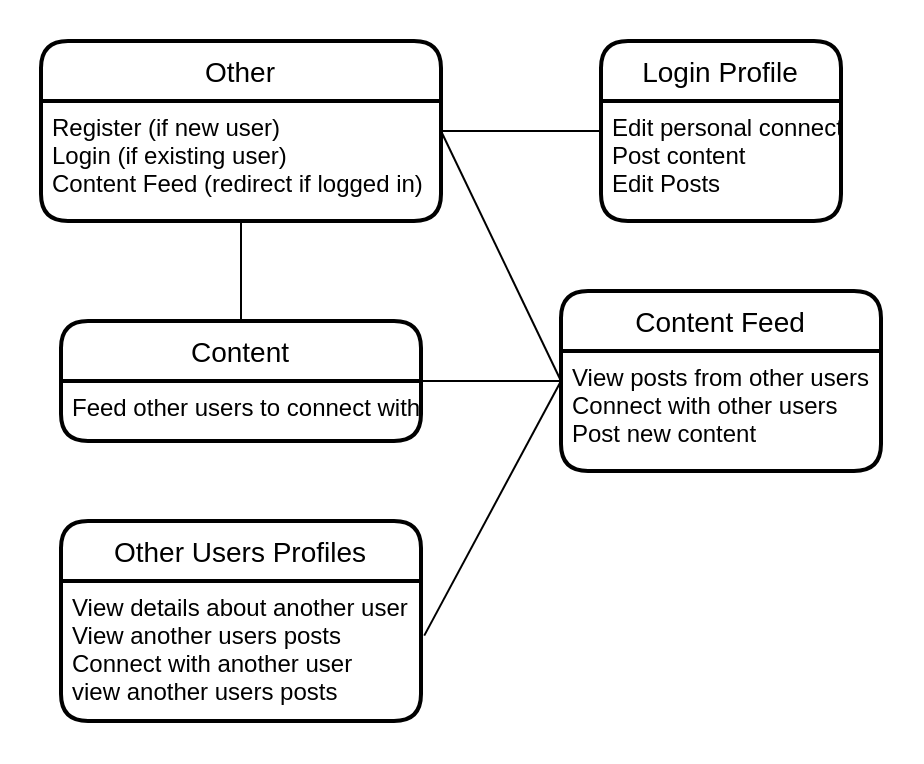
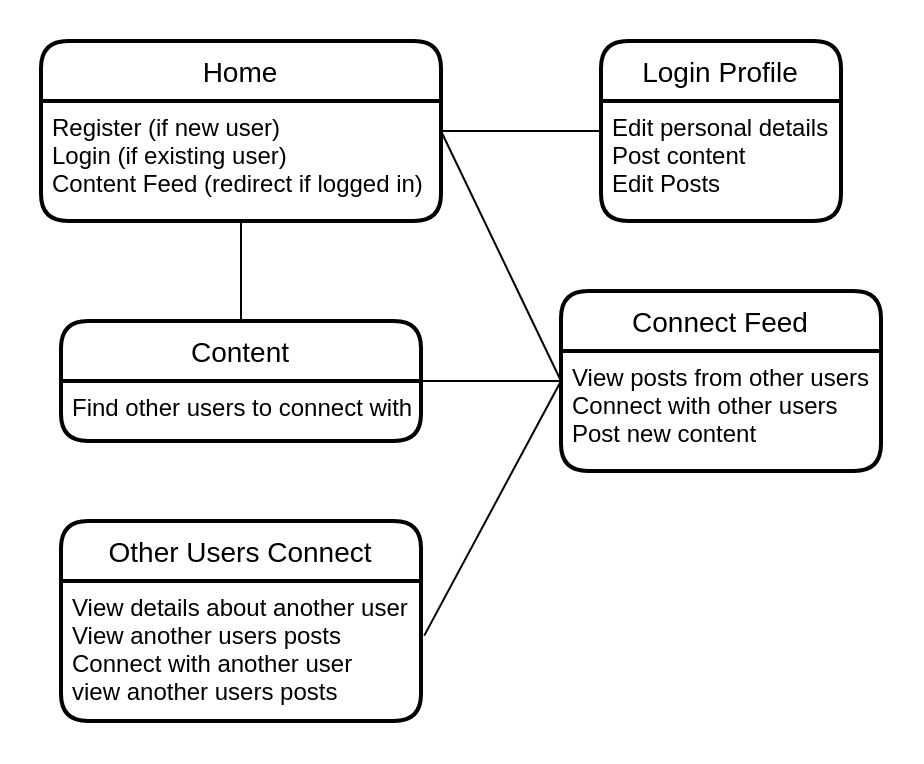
- <mxCell id="4" value="Other" style="swimlane;childLayout=stackLayout;horizontal=1;startSize=30;horizontalStack=0;rounded=1;fontSize=14;fontStyle=0;strokeWidth=2;resizeParent=0;resizeLast=1;shadow=0;dashed=0;align=center;" vertex="1" parent="1"><mxGeometry x="20" y="20" width="200" height="90" as="geometry" /></mxCell>
+ <mxCell id="4" value="Home" style="swimlane;childLayout=stackLayout;horizontal=1;startSize=30;horizontalStack=0;rounded=1;fontSize=14;fontStyle=0;strokeWidth=2;resizeParent=0;resizeLast=1;shadow=0;dashed=0;align=center;" vertex="1" parent="1"><mxGeometry x="20" y="20" width="200" height="90" as="geometry" /></mxCell>
- <mxCell id="3" value="Edit personal connect&#10;Post content&#10;Edit Posts" style="align=left;strokeColor=none;fillColor=none;spacingLeft=4;fontSize=12;verticalAlign=top;resizable=0;rotatable=0;part=1;" vertex="1" parent="2"><mxGeometry y="30" width="120" height="60" as="geometry" /></mxCell>
+ <mxCell id="3" value="Edit personal details&#10;Post content&#10;Edit Posts" style="align=left;strokeColor=none;fillColor=none;spacingLeft=4;fontSize=12;verticalAlign=top;resizable=0;rotatable=0;part=1;" vertex="1" parent="2"><mxGeometry y="30" width="120" height="60" as="geometry" /></mxCell>
- <mxCell id="6" value="Content Feed" style="swimlane;childLayout=stackLayout;horizontal=1;startSize=30;horizontalStack=0;rounded=1;fontSize=14;fontStyle=0;strokeWidth=2;resizeParent=0;resizeLast=1;shadow=0;dashed=0;align=center;" vertex="1" parent="1"><mxGeometry x="280" y="145" width="160" height="90" as="geometry" /></mxCell>
+ <mxCell id="6" value="Connect Feed" style="swimlane;childLayout=stackLayout;horizontal=1;startSize=30;horizontalStack=0;rounded=1;fontSize=14;fontStyle=0;strokeWidth=2;resizeParent=0;resizeLast=1;shadow=0;dashed=0;align=center;" vertex="1" parent="1"><mxGeometry x="280" y="145" width="160" height="90" as="geometry" /></mxCell>
- <mxCell id="9" value="Feed other users to connect with" style="align=left;strokeColor=none;fillColor=none;spacingLeft=4;fontSize=12;verticalAlign=top;resizable=0;rotatable=0;part=1;" vertex="1" parent="8"><mxGeometry y="30" width="180" height="30" as="geometry" /></mxCell>
+ <mxCell id="9" value="Find other users to connect with" style="align=left;strokeColor=none;fillColor=none;spacingLeft=4;fontSize=12;verticalAlign=top;resizable=0;rotatable=0;part=1;" vertex="1" parent="8"><mxGeometry y="30" width="180" height="30" as="geometry" /></mxCell>
- <mxCell id="10" value="Other Users Profiles" style="swimlane;childLayout=stackLayout;horizontal=1;startSize=30;horizontalStack=0;rounded=1;fontSize=14;fontStyle=0;strokeWidth=2;resizeParent=0;resizeLast=1;shadow=0;dashed=0;align=center;" vertex="1" parent="1"><mxGeometry x="30" y="260" width="180" height="100" as="geometry" /></mxCell>
+ <mxCell id="10" value="Other Users Connect" style="swimlane;childLayout=stackLayout;horizontal=1;startSize=30;horizontalStack=0;rounded=1;fontSize=14;fontStyle=0;strokeWidth=2;resizeParent=0;resizeLast=1;shadow=0;dashed=0;align=center;" vertex="1" parent="1"><mxGeometry x="30" y="260" width="180" height="100" as="geometry" /></mxCell>
